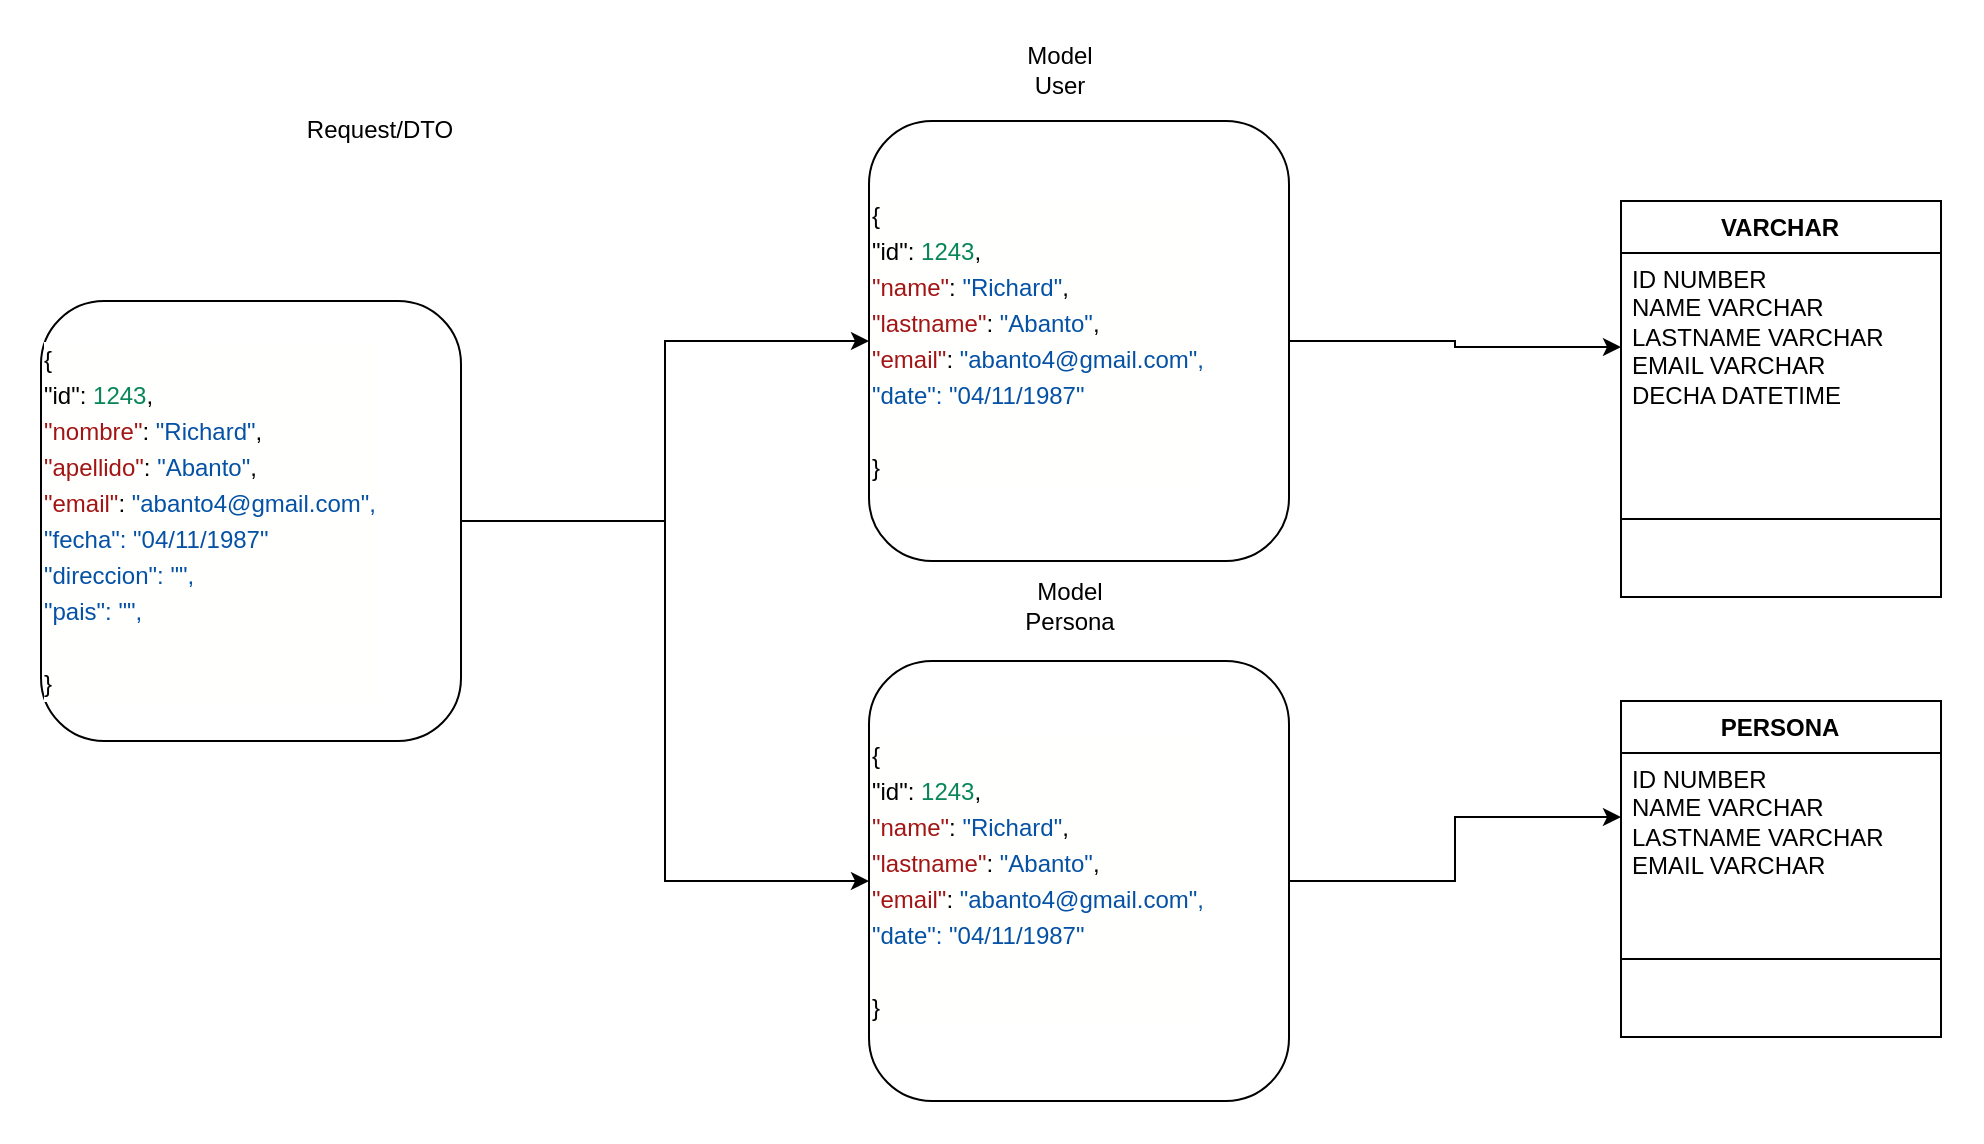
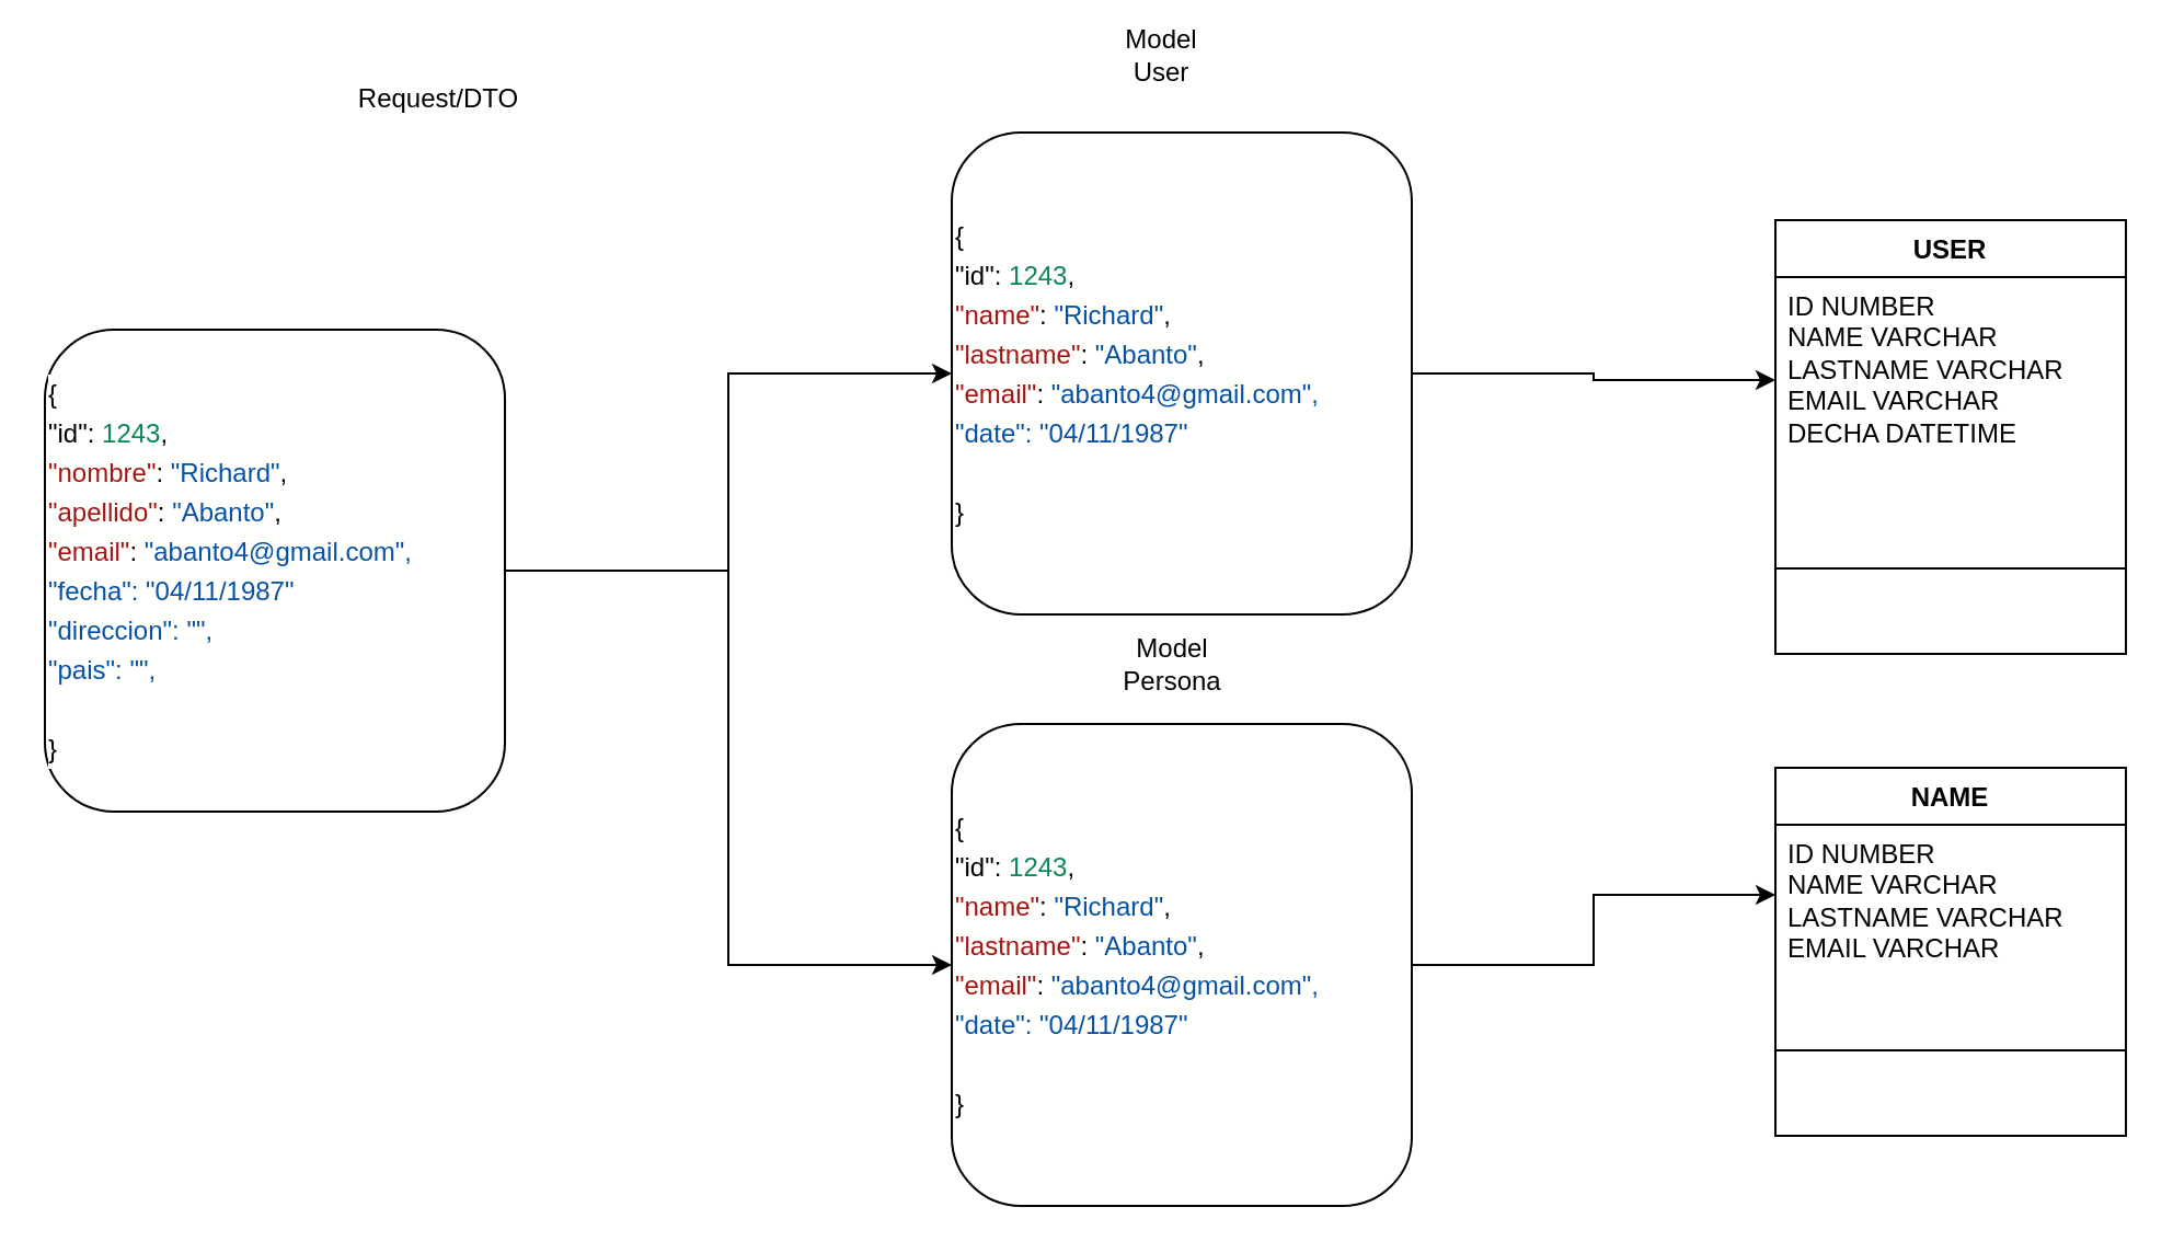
- <mxCell id="14" value="Model User" style="text;html=1;strokeColor=none;fillColor=none;align=center;verticalAlign=middle;whiteSpace=wrap;rounded=0;" vertex="1" parent="1"><mxGeometry x="500" y="20" width="60" height="30" as="geometry" /></mxCell>
+ <mxCell id="14" value="Model User" style="text;html=1;strokeColor=none;fillColor=none;align=center;verticalAlign=middle;whiteSpace=wrap;rounded=0;" vertex="1" parent="1"><mxGeometry x="500" y="10" width="60" height="30" as="geometry" /></mxCell>
- <mxCell id="7" value="Request/DTO" style="text;html=1;strokeColor=none;fillColor=none;align=center;verticalAlign=middle;whiteSpace=wrap;rounded=0;" vertex="1" parent="1"><mxGeometry x="130" y="50" width="120" height="30" as="geometry" /></mxCell>
+ <mxCell id="7" value="Request/DTO" style="text;html=1;strokeColor=none;fillColor=none;align=center;verticalAlign=middle;whiteSpace=wrap;rounded=0;" vertex="1" parent="1"><mxGeometry x="140" y="30" width="120" height="30" as="geometry" /></mxCell>
- <mxCell id="2" value="VARCHAR" style="swimlane;fontStyle=1;align=center;verticalAlign=top;childLayout=stackLayout;horizontal=1;startSize=26;horizontalStack=0;resizeParent=1;resizeParentMax=0;resizeLast=0;collapsible=1;marginBottom=0;whiteSpace=wrap;html=1;" vertex="1" parent="1"><mxGeometry x="810" y="100" width="160" height="198" as="geometry" /></mxCell>
+ <mxCell id="2" value="USER" style="swimlane;fontStyle=1;align=center;verticalAlign=top;childLayout=stackLayout;horizontal=1;startSize=26;horizontalStack=0;resizeParent=1;resizeParentMax=0;resizeLast=0;collapsible=1;marginBottom=0;whiteSpace=wrap;html=1;" vertex="1" parent="1"><mxGeometry x="810" y="100" width="160" height="198" as="geometry" /></mxCell>
- <mxCell id="11" value="PERSONA" style="swimlane;fontStyle=1;align=center;verticalAlign=top;childLayout=stackLayout;horizontal=1;startSize=26;horizontalStack=0;resizeParent=1;resizeParentMax=0;resizeLast=0;collapsible=1;marginBottom=0;whiteSpace=wrap;html=1;" vertex="1" parent="1"><mxGeometry x="810" y="350" width="160" height="168" as="geometry" /></mxCell>
+ <mxCell id="11" value="NAME" style="swimlane;fontStyle=1;align=center;verticalAlign=top;childLayout=stackLayout;horizontal=1;startSize=26;horizontalStack=0;resizeParent=1;resizeParentMax=0;resizeLast=0;collapsible=1;marginBottom=0;whiteSpace=wrap;html=1;" vertex="1" parent="1"><mxGeometry x="810" y="350" width="160" height="168" as="geometry" /></mxCell>
